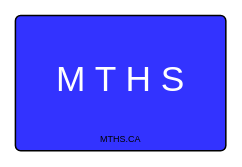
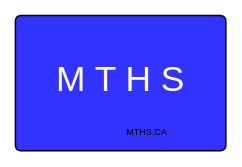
- <mxCell id="3" value="MTHS.CA" style="text;strokeColor=none;align=center;fillColor=none;html=1;verticalAlign=middle;whiteSpace=wrap;rounded=0;" vertex="1" parent="1"><mxGeometry x="130" y="170" width="60" height="30" as="geometry" /></mxCell>
+ <mxCell id="3" value="MTHS.CA" style="text;strokeColor=none;align=center;fillColor=none;html=1;verticalAlign=middle;whiteSpace=wrap;rounded=0;" vertex="1" parent="1"><mxGeometry x="165" y="160" width="60" height="30" as="geometry" /></mxCell>
